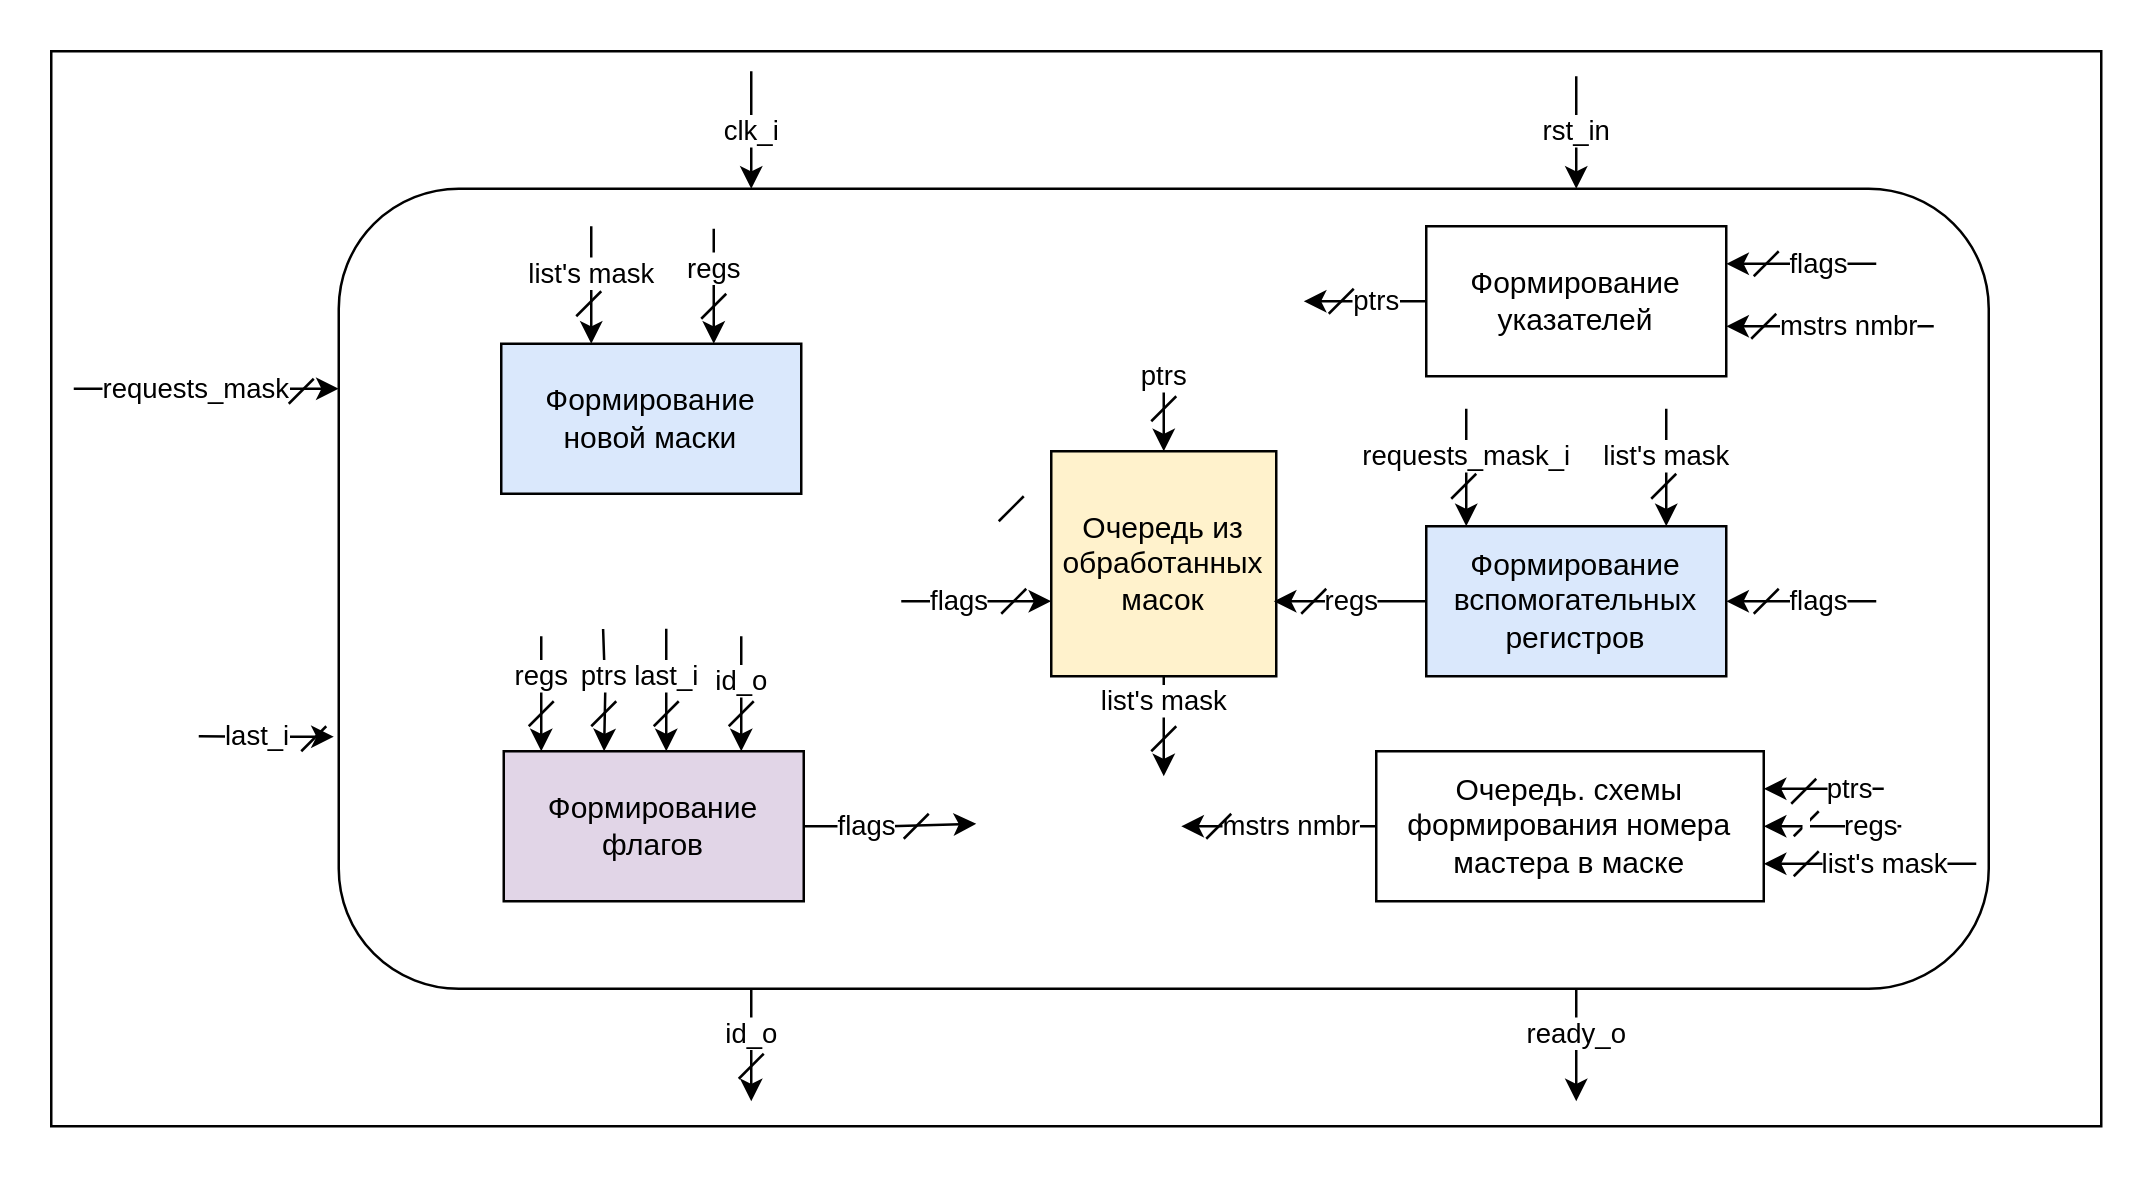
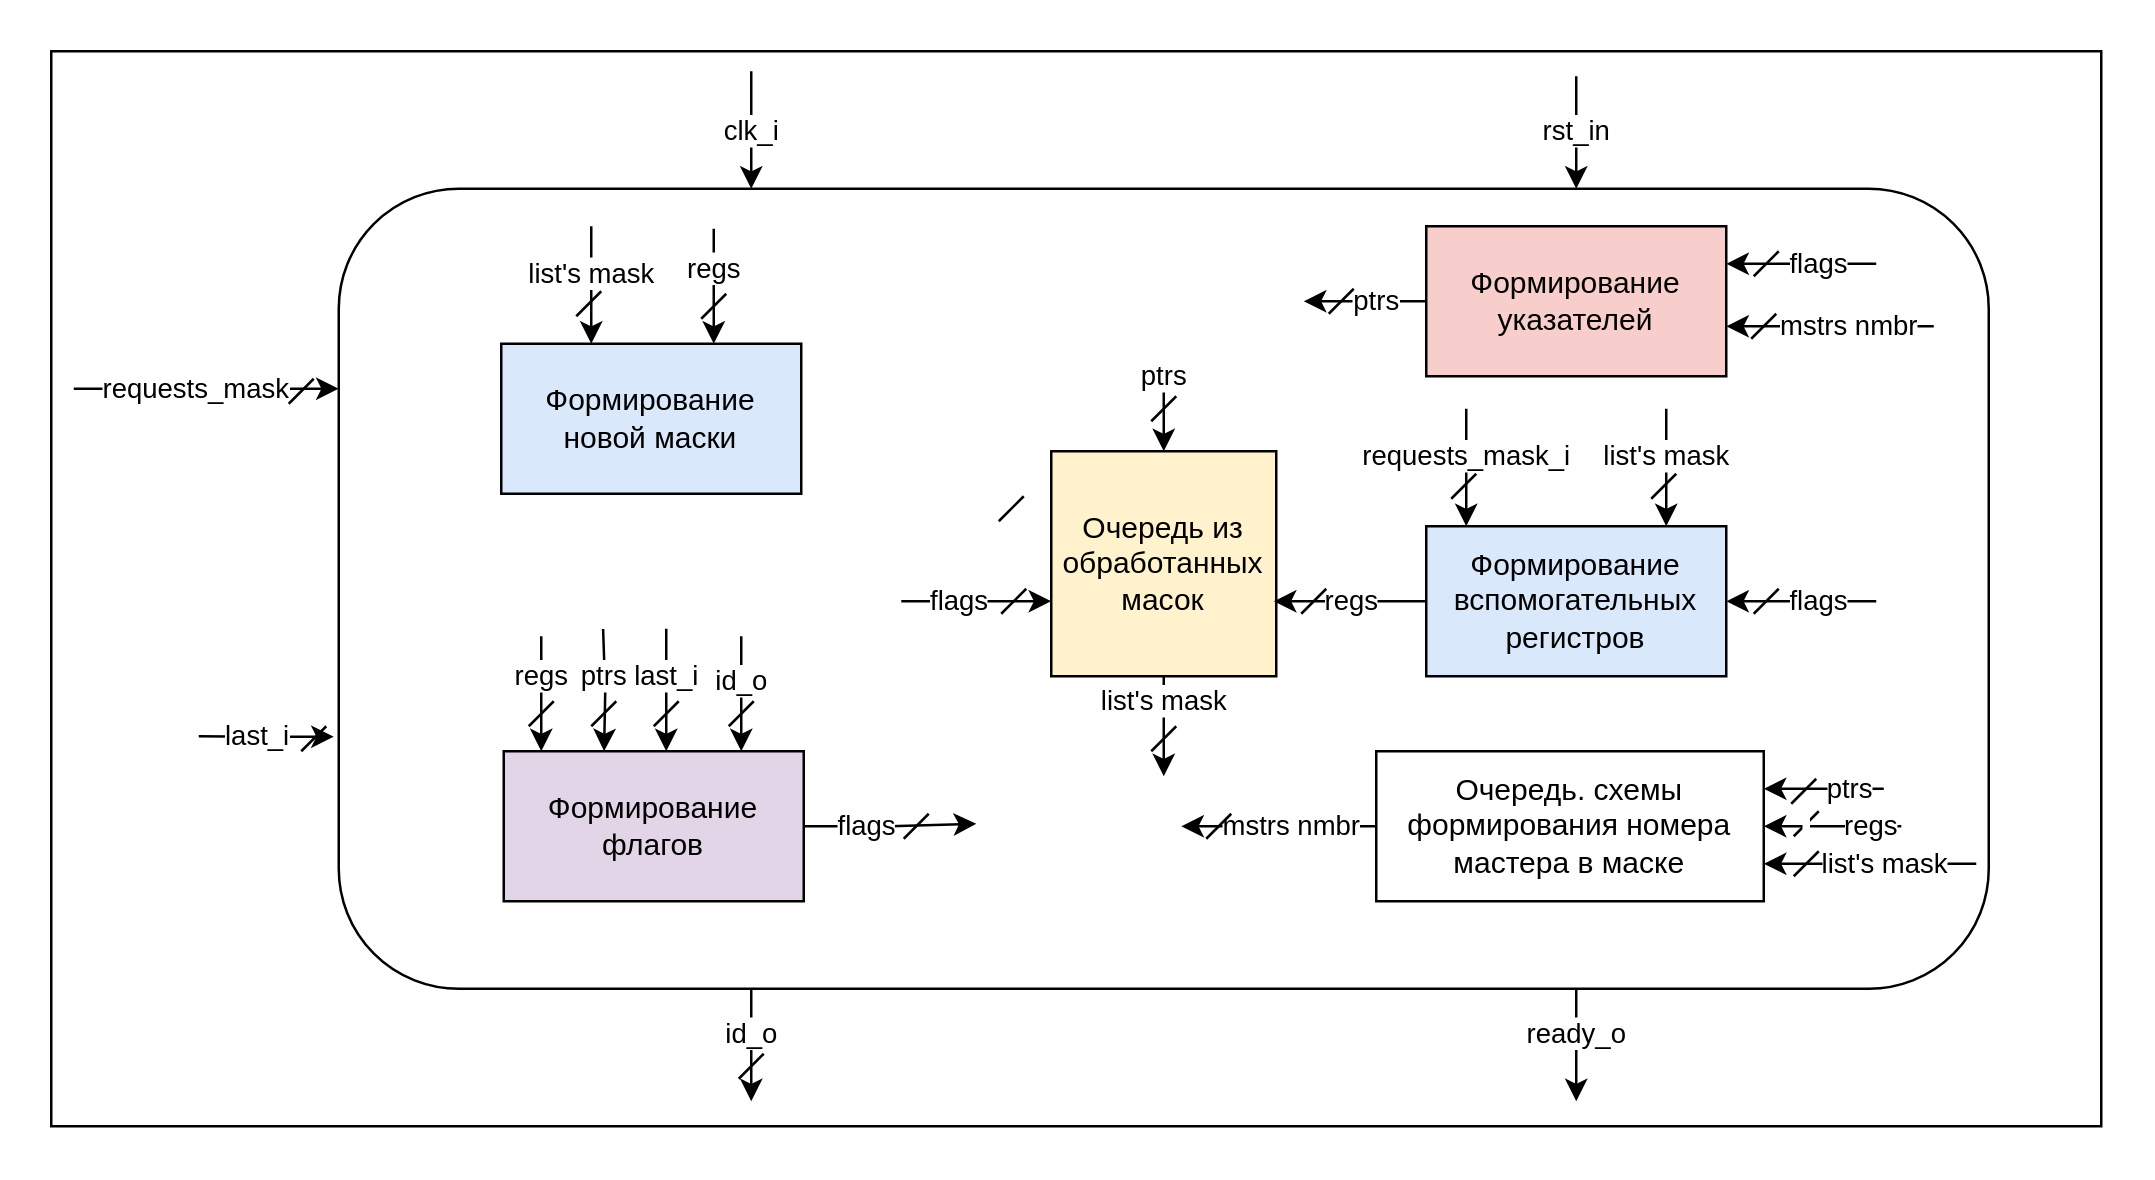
- <mxCell id="16" value="&lt;div&gt;Формирование указателей&lt;/div&gt;" style="rounded=0;whiteSpace=wrap;html=1;" parent="1" vertex="1"><mxGeometry x="570" y="90" width="120" height="60" as="geometry" /></mxCell>
+ <mxCell id="16" value="&lt;div&gt;Формирование указателей&lt;/div&gt;" style="rounded=0;whiteSpace=wrap;html=1;fillColor=#f8cecc;" parent="1" vertex="1"><mxGeometry x="570" y="90" width="120" height="60" as="geometry" /></mxCell>
